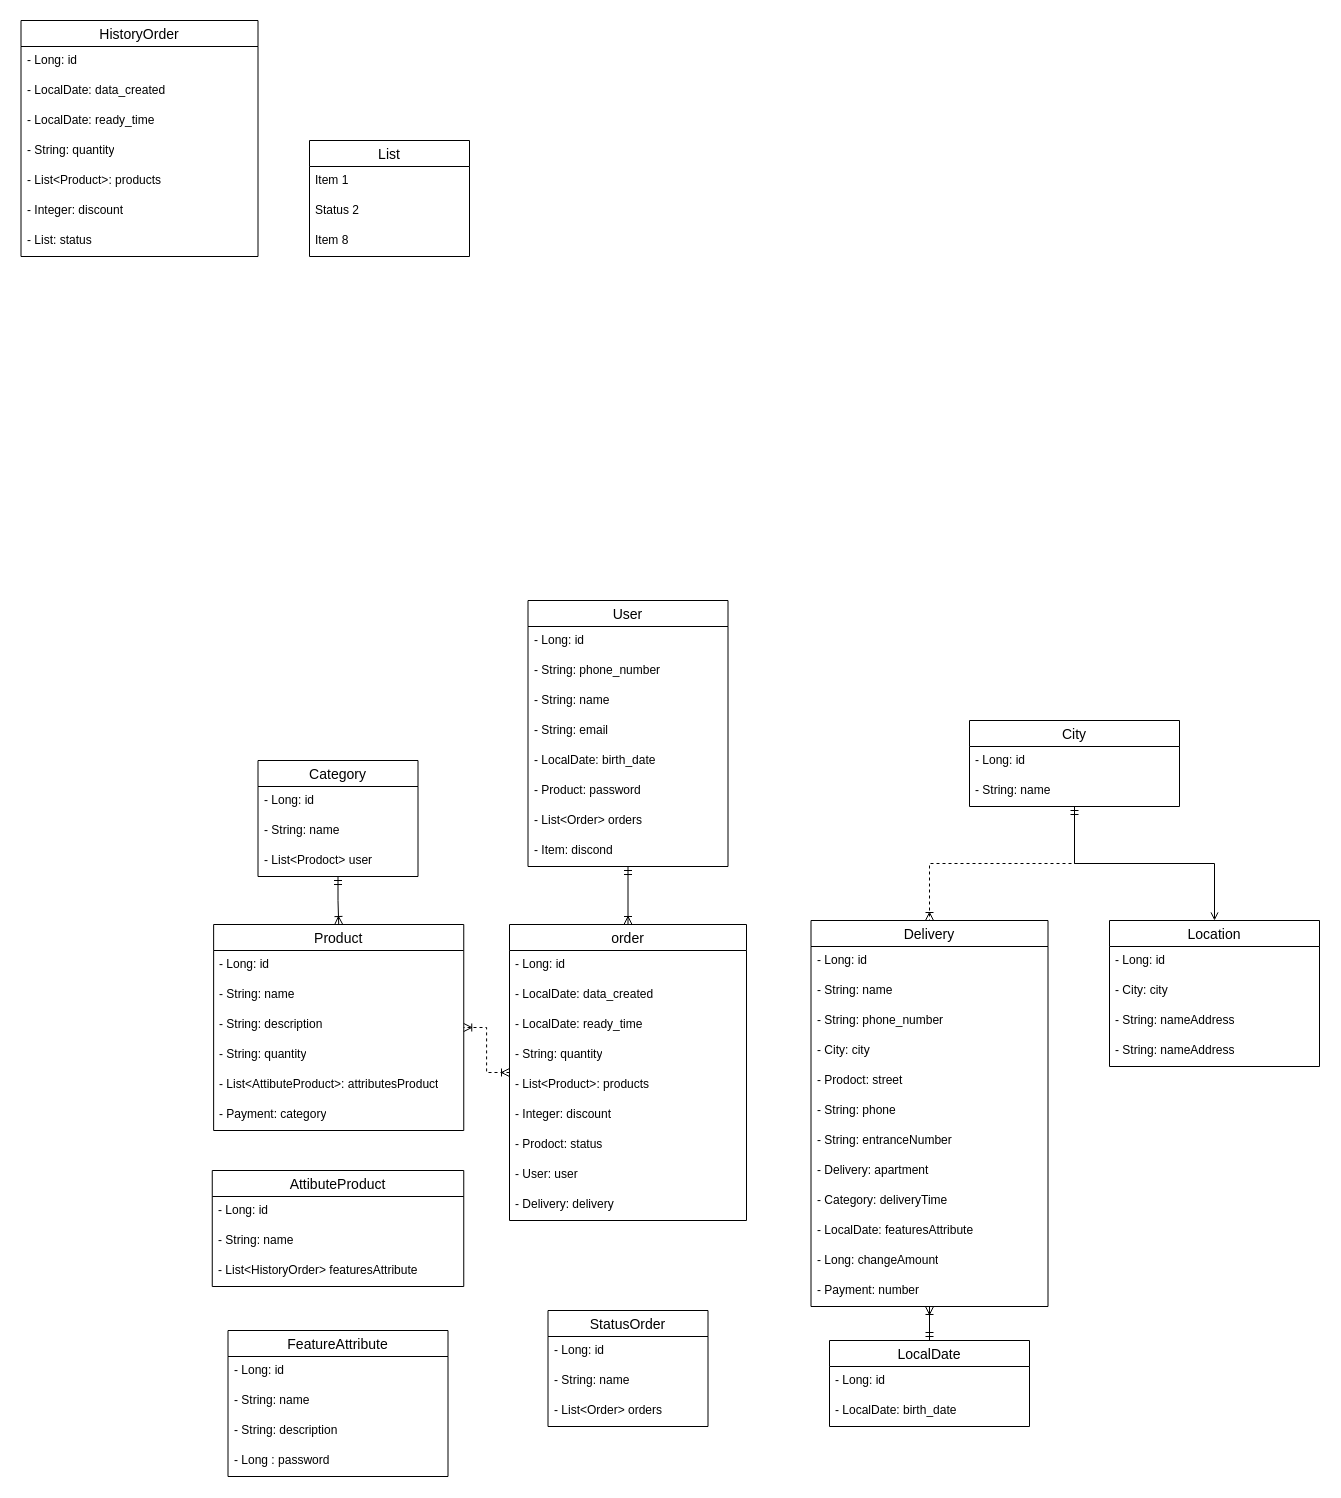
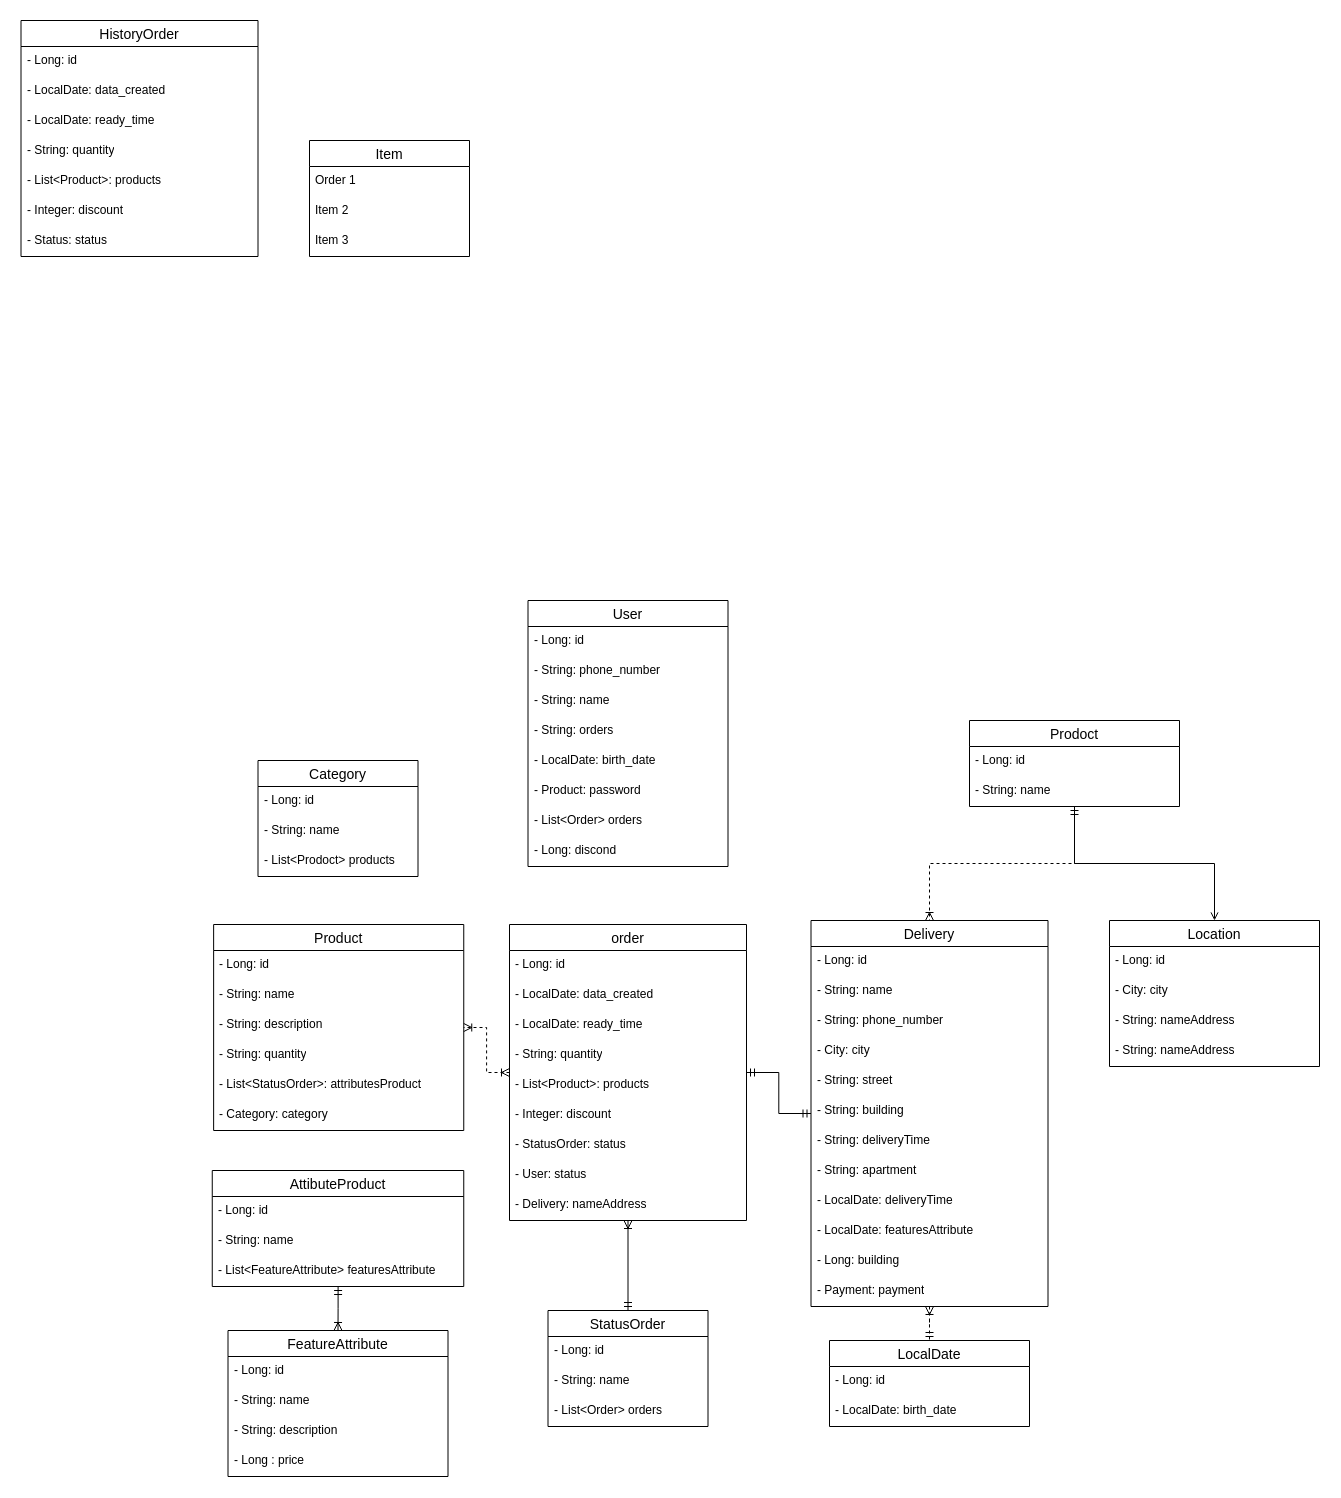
- <mxCell id="2" value="List" style="swimlane;fontStyle=0;childLayout=stackLayout;horizontal=1;startSize=26;horizontalStack=0;resizeParent=1;resizeParentMax=0;resizeLast=0;collapsible=1;marginBottom=0;align=center;fontSize=14;" parent="1" vertex="1"><mxGeometry x="309" y="140" width="160" height="116" as="geometry" /></mxCell>
+ <mxCell id="2" value="Item" style="swimlane;fontStyle=0;childLayout=stackLayout;horizontal=1;startSize=26;horizontalStack=0;resizeParent=1;resizeParentMax=0;resizeLast=0;collapsible=1;marginBottom=0;align=center;fontSize=14;" parent="1" vertex="1"><mxGeometry x="309" y="140" width="160" height="116" as="geometry" /></mxCell>
- <mxCell id="3" value="Item 1" style="text;strokeColor=none;fillColor=none;spacingLeft=4;spacingRight=4;overflow=hidden;rotatable=0;points=[[0,0.5],[1,0.5]];portConstraint=eastwest;fontSize=12;whiteSpace=wrap;html=1;" parent="2" vertex="1"><mxGeometry y="26" width="160" height="30" as="geometry" /></mxCell>
+ <mxCell id="3" value="Order 1" style="text;strokeColor=none;fillColor=none;spacingLeft=4;spacingRight=4;overflow=hidden;rotatable=0;points=[[0,0.5],[1,0.5]];portConstraint=eastwest;fontSize=12;whiteSpace=wrap;html=1;" parent="2" vertex="1"><mxGeometry y="26" width="160" height="30" as="geometry" /></mxCell>
- <mxCell id="4" value="Status 2" style="text;strokeColor=none;fillColor=none;spacingLeft=4;spacingRight=4;overflow=hidden;rotatable=0;points=[[0,0.5],[1,0.5]];portConstraint=eastwest;fontSize=12;whiteSpace=wrap;html=1;" parent="2" vertex="1"><mxGeometry y="56" width="160" height="30" as="geometry" /></mxCell>
+ <mxCell id="4" value="Item 2" style="text;strokeColor=none;fillColor=none;spacingLeft=4;spacingRight=4;overflow=hidden;rotatable=0;points=[[0,0.5],[1,0.5]];portConstraint=eastwest;fontSize=12;whiteSpace=wrap;html=1;" parent="2" vertex="1"><mxGeometry y="56" width="160" height="30" as="geometry" /></mxCell>
- <mxCell id="62" value="- List: status" style="text;strokeColor=none;fillColor=none;spacingLeft=4;spacingRight=4;overflow=hidden;rotatable=0;points=[[0,0.5],[1,0.5]];portConstraint=eastwest;fontSize=12;whiteSpace=wrap;html=1;" parent="55" vertex="1"><mxGeometry y="206" width="237" height="30" as="geometry" /></mxCell>
+ <mxCell id="62" value="- Status: status" style="text;strokeColor=none;fillColor=none;spacingLeft=4;spacingRight=4;overflow=hidden;rotatable=0;points=[[0,0.5],[1,0.5]];portConstraint=eastwest;fontSize=12;whiteSpace=wrap;html=1;" parent="55" vertex="1"><mxGeometry y="206" width="237" height="30" as="geometry" /></mxCell>
- <mxCell id="5" value="Item 8" style="text;strokeColor=none;fillColor=none;spacingLeft=4;spacingRight=4;overflow=hidden;rotatable=0;points=[[0,0.5],[1,0.5]];portConstraint=eastwest;fontSize=12;whiteSpace=wrap;html=1;" parent="2" vertex="1"><mxGeometry y="86" width="160" height="30" as="geometry" /></mxCell>
+ <mxCell id="5" value="Item 3" style="text;strokeColor=none;fillColor=none;spacingLeft=4;spacingRight=4;overflow=hidden;rotatable=0;points=[[0,0.5],[1,0.5]];portConstraint=eastwest;fontSize=12;whiteSpace=wrap;html=1;" parent="2" vertex="1"><mxGeometry y="86" width="160" height="30" as="geometry" /></mxCell>
- <mxCell id="11" value="- String:&amp;nbsp;email" style="text;strokeColor=none;fillColor=none;spacingLeft=4;spacingRight=4;overflow=hidden;rotatable=0;points=[[0,0.5],[1,0.5]];portConstraint=eastwest;fontSize=12;whiteSpace=wrap;html=1;" parent="7" vertex="1"><mxGeometry y="116" width="200" height="30" as="geometry" /></mxCell>
+ <mxCell id="11" value="- String:&amp;nbsp;orders" style="text;strokeColor=none;fillColor=none;spacingLeft=4;spacingRight=4;overflow=hidden;rotatable=0;points=[[0,0.5],[1,0.5]];portConstraint=eastwest;fontSize=12;whiteSpace=wrap;html=1;" parent="7" vertex="1"><mxGeometry y="116" width="200" height="30" as="geometry" /></mxCell>
- <mxCell id="87" value="City" style="swimlane;fontStyle=0;childLayout=stackLayout;horizontal=1;startSize=26;horizontalStack=0;resizeParent=1;resizeParentMax=0;resizeLast=0;collapsible=1;marginBottom=0;align=center;fontSize=14;" parent="1" vertex="1"><mxGeometry x="969" y="720" width="210" height="86" as="geometry" /></mxCell>
+ <mxCell id="87" value="Prodoct" style="swimlane;fontStyle=0;childLayout=stackLayout;horizontal=1;startSize=26;horizontalStack=0;resizeParent=1;resizeParentMax=0;resizeLast=0;collapsible=1;marginBottom=0;align=center;fontSize=14;" parent="1" vertex="1"><mxGeometry x="969" y="720" width="210" height="86" as="geometry" /></mxCell>
- <mxCell id="15" value="- Item: discond" style="text;strokeColor=none;fillColor=none;spacingLeft=4;spacingRight=4;overflow=hidden;rotatable=0;points=[[0,0.5],[1,0.5]];portConstraint=eastwest;fontSize=12;whiteSpace=wrap;html=1;" parent="7" vertex="1"><mxGeometry y="236" width="200" height="30" as="geometry" /></mxCell>
+ <mxCell id="15" value="- Long: discond" style="text;strokeColor=none;fillColor=none;spacingLeft=4;spacingRight=4;overflow=hidden;rotatable=0;points=[[0,0.5],[1,0.5]];portConstraint=eastwest;fontSize=12;whiteSpace=wrap;html=1;" parent="7" vertex="1"><mxGeometry y="236" width="200" height="30" as="geometry" /></mxCell>
- <mxCell id="19" value="- List&amp;lt;Prodoct&amp;gt; user" style="text;strokeColor=none;fillColor=none;spacingLeft=4;spacingRight=4;overflow=hidden;rotatable=0;points=[[0,0.5],[1,0.5]];portConstraint=eastwest;fontSize=12;whiteSpace=wrap;html=1;" parent="16" vertex="1"><mxGeometry y="86" width="160" height="30" as="geometry" /></mxCell>
+ <mxCell id="19" value="- List&amp;lt;Prodoct&amp;gt; products" style="text;strokeColor=none;fillColor=none;spacingLeft=4;spacingRight=4;overflow=hidden;rotatable=0;points=[[0,0.5],[1,0.5]];portConstraint=eastwest;fontSize=12;whiteSpace=wrap;html=1;" parent="16" vertex="1"><mxGeometry y="86" width="160" height="30" as="geometry" /></mxCell>
- <mxCell id="6" style="edgeStyle=orthogonalEdgeStyle;rounded=0;orthogonalLoop=1;jettySize=auto;html=1;endArrow=ERoneToMany;endFill=0;startArrow=ERmandOne;startFill=0;" parent="1" source="7" target="40" edge="1"><mxGeometry relative="1" as="geometry" /></mxCell>
- <mxCell id="30" style="edgeStyle=orthogonalEdgeStyle;rounded=0;orthogonalLoop=1;jettySize=auto;html=1;startArrow=ERmandOne;startFill=0;endArrow=ERoneToMany;endFill=0;" parent="1" source="16" target="31" edge="1"><mxGeometry relative="1" as="geometry"><mxPoint x="459" y="1008" as="sourcePoint" /><mxPoint x="539" y="840" as="targetPoint" /></mxGeometry></mxCell>
- <mxCell id="74" value="- Prodoct:&amp;nbsp;street&amp;nbsp;" style="text;strokeColor=none;fillColor=none;spacingLeft=4;spacingRight=4;overflow=hidden;rotatable=0;points=[[0,0.5],[1,0.5]];portConstraint=eastwest;fontSize=12;whiteSpace=wrap;html=1;" parent="69" vertex="1"><mxGeometry y="146" width="237" height="30" as="geometry" /></mxCell>
+ <mxCell id="74" value="- String:&amp;nbsp;street&amp;nbsp;" style="text;strokeColor=none;fillColor=none;spacingLeft=4;spacingRight=4;overflow=hidden;rotatable=0;points=[[0,0.5],[1,0.5]];portConstraint=eastwest;fontSize=12;whiteSpace=wrap;html=1;" parent="69" vertex="1"><mxGeometry y="146" width="237" height="30" as="geometry" /></mxCell>
- <mxCell id="36" value="- List&amp;lt;AttibuteProduct&amp;gt;:&amp;nbsp;attributesProduct" style="text;strokeColor=none;fillColor=none;spacingLeft=4;spacingRight=4;overflow=hidden;rotatable=0;points=[[0,0.5],[1,0.5]];portConstraint=eastwest;fontSize=12;whiteSpace=wrap;html=1;" parent="31" vertex="1"><mxGeometry y="146" width="250.12" height="30" as="geometry" /></mxCell>
+ <mxCell id="36" value="- List&amp;lt;StatusOrder&amp;gt;:&amp;nbsp;attributesProduct" style="text;strokeColor=none;fillColor=none;spacingLeft=4;spacingRight=4;overflow=hidden;rotatable=0;points=[[0,0.5],[1,0.5]];portConstraint=eastwest;fontSize=12;whiteSpace=wrap;html=1;" parent="31" vertex="1"><mxGeometry y="146" width="250.12" height="30" as="geometry" /></mxCell>
+ <mxCell id="39" style="edgeStyle=orthogonalEdgeStyle;rounded=0;orthogonalLoop=1;jettySize=auto;html=1;startArrow=ERmandOne;startFill=0;endArrow=ERmandOne;endFill=0;" parent="1" source="40" target="69" edge="1"><mxGeometry relative="1" as="geometry" /></mxCell>
- <mxCell id="75" value="- String:&amp;nbsp;phone" style="text;strokeColor=none;fillColor=none;spacingLeft=4;spacingRight=4;overflow=hidden;rotatable=0;points=[[0,0.5],[1,0.5]];portConstraint=eastwest;fontSize=12;whiteSpace=wrap;html=1;" parent="69" vertex="1"><mxGeometry y="176" width="237" height="30" as="geometry" /></mxCell>
+ <mxCell id="75" value="- String:&amp;nbsp;building" style="text;strokeColor=none;fillColor=none;spacingLeft=4;spacingRight=4;overflow=hidden;rotatable=0;points=[[0,0.5],[1,0.5]];portConstraint=eastwest;fontSize=12;whiteSpace=wrap;html=1;" parent="69" vertex="1"><mxGeometry y="176" width="237" height="30" as="geometry" /></mxCell>
- <mxCell id="37" value="- Payment: category" style="text;strokeColor=none;fillColor=none;spacingLeft=4;spacingRight=4;overflow=hidden;rotatable=0;points=[[0,0.5],[1,0.5]];portConstraint=eastwest;fontSize=12;whiteSpace=wrap;html=1;" parent="31" vertex="1"><mxGeometry y="176" width="250.12" height="30" as="geometry" /></mxCell>
+ <mxCell id="37" value="- Category: category" style="text;strokeColor=none;fillColor=none;spacingLeft=4;spacingRight=4;overflow=hidden;rotatable=0;points=[[0,0.5],[1,0.5]];portConstraint=eastwest;fontSize=12;whiteSpace=wrap;html=1;" parent="31" vertex="1"><mxGeometry y="176" width="250.12" height="30" as="geometry" /></mxCell>
- <mxCell id="76" value="- String:&amp;nbsp;entranceNumber" style="text;strokeColor=none;fillColor=none;spacingLeft=4;spacingRight=4;overflow=hidden;rotatable=0;points=[[0,0.5],[1,0.5]];portConstraint=eastwest;fontSize=12;whiteSpace=wrap;html=1;" parent="69" vertex="1"><mxGeometry y="206" width="237" height="30" as="geometry" /></mxCell>
+ <mxCell id="76" value="- String:&amp;nbsp;deliveryTime" style="text;strokeColor=none;fillColor=none;spacingLeft=4;spacingRight=4;overflow=hidden;rotatable=0;points=[[0,0.5],[1,0.5]];portConstraint=eastwest;fontSize=12;whiteSpace=wrap;html=1;" parent="69" vertex="1"><mxGeometry y="206" width="237" height="30" as="geometry" /></mxCell>
- <mxCell id="47" value="-&amp;nbsp;Prodoct: status" style="text;strokeColor=none;fillColor=none;spacingLeft=4;spacingRight=4;overflow=hidden;rotatable=0;points=[[0,0.5],[1,0.5]];portConstraint=eastwest;fontSize=12;whiteSpace=wrap;html=1;" parent="40" vertex="1"><mxGeometry y="206" width="237" height="30" as="geometry" /></mxCell>
+ <mxCell id="47" value="-&amp;nbsp;StatusOrder: status" style="text;strokeColor=none;fillColor=none;spacingLeft=4;spacingRight=4;overflow=hidden;rotatable=0;points=[[0,0.5],[1,0.5]];portConstraint=eastwest;fontSize=12;whiteSpace=wrap;html=1;" parent="40" vertex="1"><mxGeometry y="206" width="237" height="30" as="geometry" /></mxCell>
- <mxCell id="77" value="- Delivery:&amp;nbsp;apartment&amp;nbsp;" style="text;strokeColor=none;fillColor=none;spacingLeft=4;spacingRight=4;overflow=hidden;rotatable=0;points=[[0,0.5],[1,0.5]];portConstraint=eastwest;fontSize=12;whiteSpace=wrap;html=1;" parent="69" vertex="1"><mxGeometry y="236" width="237" height="30" as="geometry" /></mxCell>
+ <mxCell id="77" value="- String:&amp;nbsp;apartment&amp;nbsp;" style="text;strokeColor=none;fillColor=none;spacingLeft=4;spacingRight=4;overflow=hidden;rotatable=0;points=[[0,0.5],[1,0.5]];portConstraint=eastwest;fontSize=12;whiteSpace=wrap;html=1;" parent="69" vertex="1"><mxGeometry y="236" width="237" height="30" as="geometry" /></mxCell>
- <mxCell id="48" value="- User: user" style="text;strokeColor=none;fillColor=none;spacingLeft=4;spacingRight=4;overflow=hidden;rotatable=0;points=[[0,0.5],[1,0.5]];portConstraint=eastwest;fontSize=12;whiteSpace=wrap;html=1;" parent="40" vertex="1"><mxGeometry y="236" width="237" height="30" as="geometry" /></mxCell>
+ <mxCell id="48" value="- User: status" style="text;strokeColor=none;fillColor=none;spacingLeft=4;spacingRight=4;overflow=hidden;rotatable=0;points=[[0,0.5],[1,0.5]];portConstraint=eastwest;fontSize=12;whiteSpace=wrap;html=1;" parent="40" vertex="1"><mxGeometry y="236" width="237" height="30" as="geometry" /></mxCell>
- <mxCell id="78" value="- Category:&amp;nbsp;deliveryTime" style="text;strokeColor=none;fillColor=none;spacingLeft=4;spacingRight=4;overflow=hidden;rotatable=0;points=[[0,0.5],[1,0.5]];portConstraint=eastwest;fontSize=12;whiteSpace=wrap;html=1;" parent="69" vertex="1"><mxGeometry y="266" width="237" height="30" as="geometry" /></mxCell>
+ <mxCell id="78" value="- LocalDate:&amp;nbsp;deliveryTime" style="text;strokeColor=none;fillColor=none;spacingLeft=4;spacingRight=4;overflow=hidden;rotatable=0;points=[[0,0.5],[1,0.5]];portConstraint=eastwest;fontSize=12;whiteSpace=wrap;html=1;" parent="69" vertex="1"><mxGeometry y="266" width="237" height="30" as="geometry" /></mxCell>
- <mxCell id="49" value="- Delivery: delivery" style="text;strokeColor=none;fillColor=none;spacingLeft=4;spacingRight=4;overflow=hidden;rotatable=0;points=[[0,0.5],[1,0.5]];portConstraint=eastwest;fontSize=12;whiteSpace=wrap;html=1;" parent="40" vertex="1"><mxGeometry y="266" width="237" height="30" as="geometry" /></mxCell>
+ <mxCell id="49" value="- Delivery: nameAddress" style="text;strokeColor=none;fillColor=none;spacingLeft=4;spacingRight=4;overflow=hidden;rotatable=0;points=[[0,0.5],[1,0.5]];portConstraint=eastwest;fontSize=12;whiteSpace=wrap;html=1;" parent="40" vertex="1"><mxGeometry y="266" width="237" height="30" as="geometry" /></mxCell>
- <mxCell id="80" value="- Long:&amp;nbsp;changeAmount" style="text;strokeColor=none;fillColor=none;spacingLeft=4;spacingRight=4;overflow=hidden;rotatable=0;points=[[0,0.5],[1,0.5]];portConstraint=eastwest;fontSize=12;whiteSpace=wrap;html=1;" parent="69" vertex="1"><mxGeometry y="326" width="237" height="30" as="geometry" /></mxCell>
+ <mxCell id="80" value="- Long:&amp;nbsp;building" style="text;strokeColor=none;fillColor=none;spacingLeft=4;spacingRight=4;overflow=hidden;rotatable=0;points=[[0,0.5],[1,0.5]];portConstraint=eastwest;fontSize=12;whiteSpace=wrap;html=1;" parent="69" vertex="1"><mxGeometry y="326" width="237" height="30" as="geometry" /></mxCell>
+ <mxCell id="63" style="edgeStyle=orthogonalEdgeStyle;rounded=0;orthogonalLoop=1;jettySize=auto;html=1;endArrow=ERoneToMany;endFill=0;startArrow=ERmandOne;startFill=0;" parent="1" source="64" target="40" edge="1"><mxGeometry relative="1" as="geometry" /></mxCell>
- <mxCell id="24" value="- List&amp;lt;HistoryOrder&amp;gt; featuresAttribute" style="text;strokeColor=none;fillColor=none;spacingLeft=4;spacingRight=4;overflow=hidden;rotatable=0;points=[[0,0.5],[1,0.5]];portConstraint=eastwest;fontSize=12;whiteSpace=wrap;html=1;" parent="21" vertex="1"><mxGeometry y="86" width="251.5" height="30" as="geometry" /></mxCell>
+ <mxCell id="24" value="- List&amp;lt;FeatureAttribute&amp;gt; featuresAttribute" style="text;strokeColor=none;fillColor=none;spacingLeft=4;spacingRight=4;overflow=hidden;rotatable=0;points=[[0,0.5],[1,0.5]];portConstraint=eastwest;fontSize=12;whiteSpace=wrap;html=1;" parent="21" vertex="1"><mxGeometry y="86" width="251.5" height="30" as="geometry" /></mxCell>
- <mxCell id="81" value="- Payment: number" style="text;strokeColor=none;fillColor=none;spacingLeft=4;spacingRight=4;overflow=hidden;rotatable=0;points=[[0,0.5],[1,0.5]];portConstraint=eastwest;fontSize=12;whiteSpace=wrap;html=1;" parent="69" vertex="1"><mxGeometry y="356" width="237" height="30" as="geometry" /></mxCell>
+ <mxCell id="81" value="- Payment: payment" style="text;strokeColor=none;fillColor=none;spacingLeft=4;spacingRight=4;overflow=hidden;rotatable=0;points=[[0,0.5],[1,0.5]];portConstraint=eastwest;fontSize=12;whiteSpace=wrap;html=1;" parent="69" vertex="1"><mxGeometry y="356" width="237" height="30" as="geometry" /></mxCell>
+ <mxCell id="20" style="edgeStyle=orthogonalEdgeStyle;rounded=0;orthogonalLoop=1;jettySize=auto;html=1;startArrow=ERmandOne;startFill=0;endArrow=ERoneToMany;endFill=0;" parent="1" source="21" target="25" edge="1"><mxGeometry relative="1" as="geometry" /></mxCell>
- <mxCell id="68" style="edgeStyle=orthogonalEdgeStyle;rounded=0;orthogonalLoop=1;jettySize=auto;html=1;endArrow=ERmandOne;endFill=0;startArrow=ERoneToMany;startFill=0;" parent="1" source="69" target="82" edge="1"><mxGeometry relative="1" as="geometry" /></mxCell>
+ <mxCell id="68" style="edgeStyle=orthogonalEdgeStyle;rounded=0;orthogonalLoop=1;jettySize=auto;html=1;endArrow=ERmandOne;endFill=0;startArrow=ERoneToMany;startFill=0;dashed=1;" parent="1" source="69" target="82" edge="1"><mxGeometry relative="1" as="geometry" /></mxCell>
- <mxCell id="29" value="- Long :&amp;nbsp;password" style="text;strokeColor=none;fillColor=none;spacingLeft=4;spacingRight=4;overflow=hidden;rotatable=0;points=[[0,0.5],[1,0.5]];portConstraint=eastwest;fontSize=12;whiteSpace=wrap;html=1;" parent="25" vertex="1"><mxGeometry y="116" width="220" height="30" as="geometry" /></mxCell>
+ <mxCell id="29" value="- Long :&amp;nbsp;price" style="text;strokeColor=none;fillColor=none;spacingLeft=4;spacingRight=4;overflow=hidden;rotatable=0;points=[[0,0.5],[1,0.5]];portConstraint=eastwest;fontSize=12;whiteSpace=wrap;html=1;" parent="25" vertex="1"><mxGeometry y="116" width="220" height="30" as="geometry" /></mxCell>
